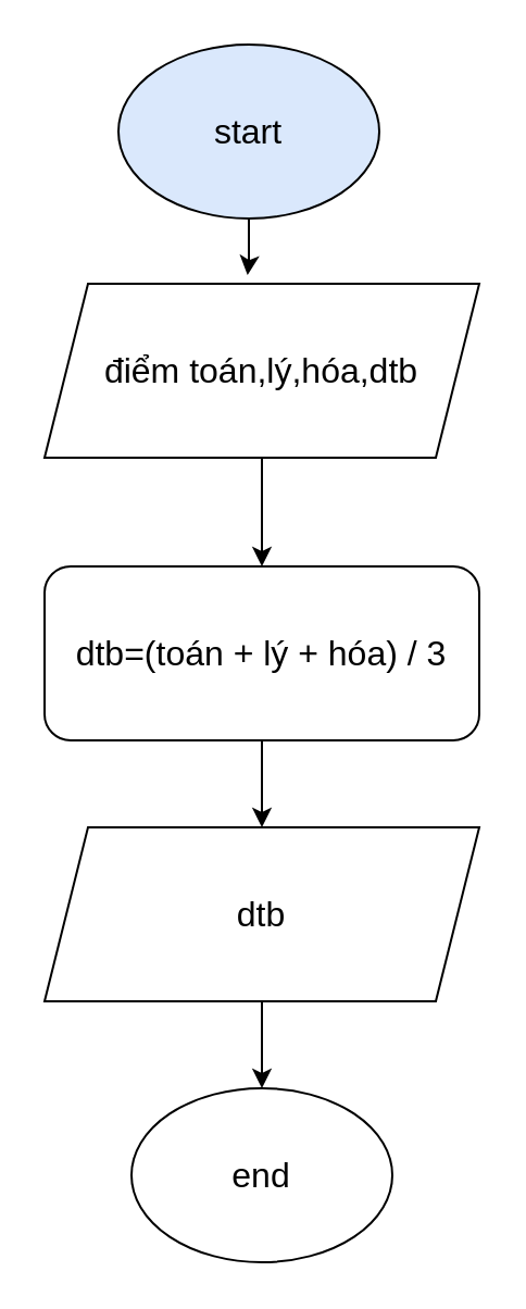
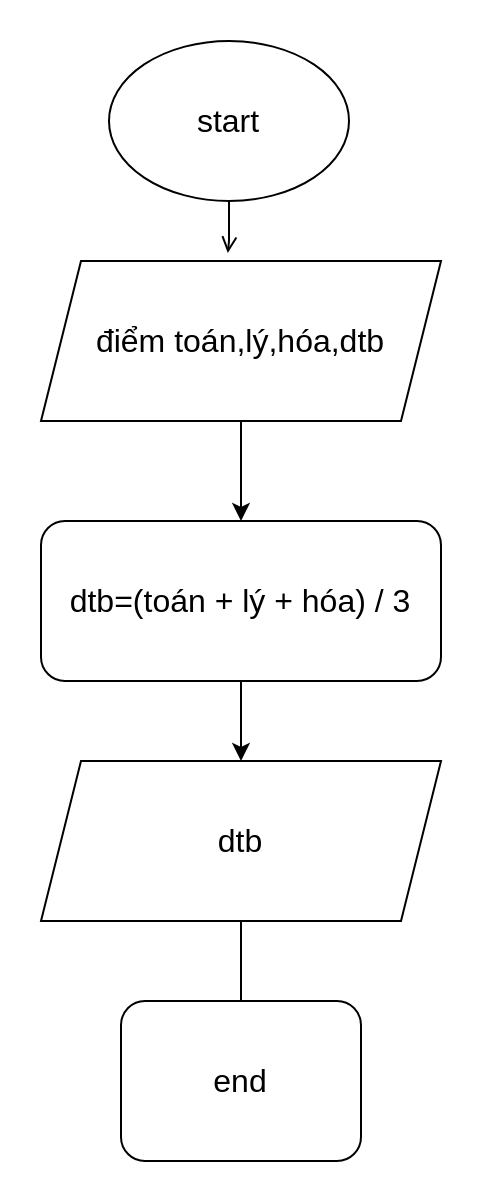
- <mxCell id="2" value="start" style="ellipse;whiteSpace=wrap;html=1;fontSize=16;fillColor=#dae8fc;" vertex="1" parent="1"><mxGeometry x="54" y="20" width="120" height="80" as="geometry" /></mxCell>
+ <mxCell id="2" value="start" style="ellipse;whiteSpace=wrap;html=1;fontSize=16;" vertex="1" parent="1"><mxGeometry x="54" y="20" width="120" height="80" as="geometry" /></mxCell>
- <mxCell id="10" style="edgeStyle=orthogonalEdgeStyle;rounded=0;orthogonalLoop=1;jettySize=auto;html=1;entryX=0.467;entryY=-0.05;entryDx=0;entryDy=0;entryPerimeter=0;fontSize=16;" edge="1" parent="1" source="2" target="4"><mxGeometry relative="1" as="geometry" /></mxCell>
+ <mxCell id="10" style="edgeStyle=orthogonalEdgeStyle;rounded=0;orthogonalLoop=1;jettySize=auto;html=1;entryX=0.467;entryY=-0.05;entryDx=0;entryDy=0;entryPerimeter=0;fontSize=16;endArrow=open;" edge="1" parent="1" source="2" target="4"><mxGeometry relative="1" as="geometry" /></mxCell>
- <mxCell id="7" style="edgeStyle=orthogonalEdgeStyle;rounded=0;orthogonalLoop=1;jettySize=auto;html=1;entryX=0.5;entryY=0;entryDx=0;entryDy=0;fontSize=16;" edge="1" parent="1" source="8" target="9"><mxGeometry relative="1" as="geometry" /></mxCell>
+ <mxCell id="7" style="edgeStyle=orthogonalEdgeStyle;rounded=0;orthogonalLoop=1;jettySize=auto;html=1;entryX=0.5;entryY=0;entryDx=0;entryDy=0;fontSize=16;endArrow=none;" edge="1" parent="1" source="8" target="9"><mxGeometry relative="1" as="geometry" /></mxCell>
- <mxCell id="9" value="end" style="ellipse;whiteSpace=wrap;html=1;fontSize=16;" vertex="1" parent="1"><mxGeometry x="60" y="500" width="120" height="80" as="geometry" /></mxCell>
+ <mxCell id="9" value="end" style="whiteSpace=wrap;html=1;fontSize=16;rounded=1;" vertex="1" parent="1"><mxGeometry x="60" y="500" width="120" height="80" as="geometry" /></mxCell>
